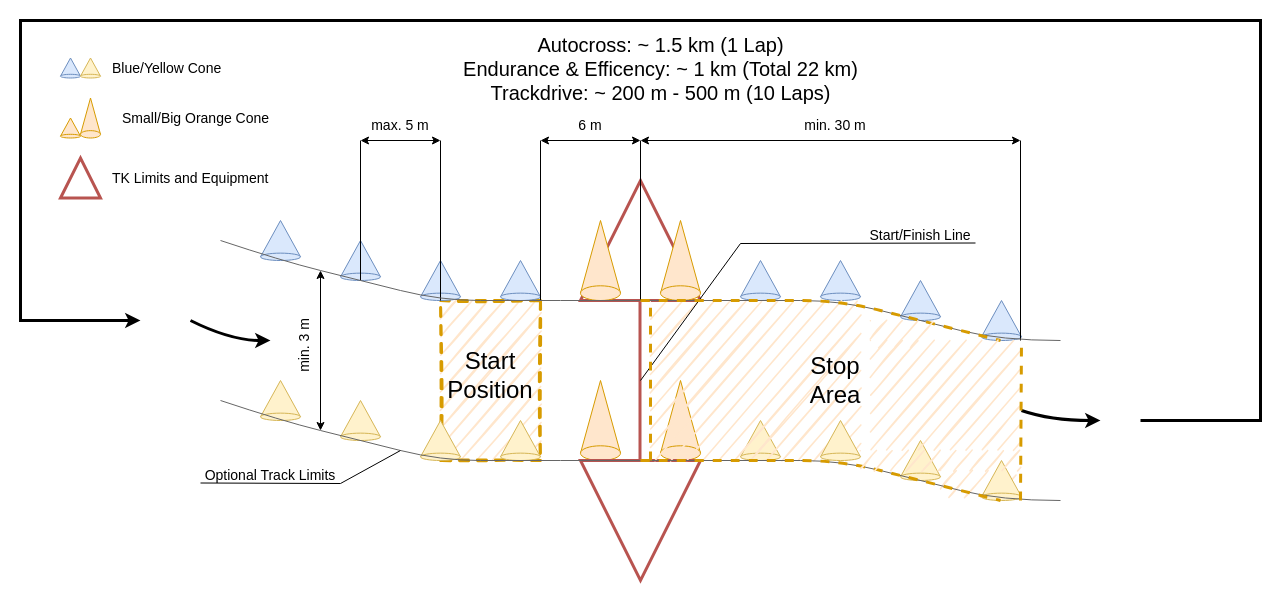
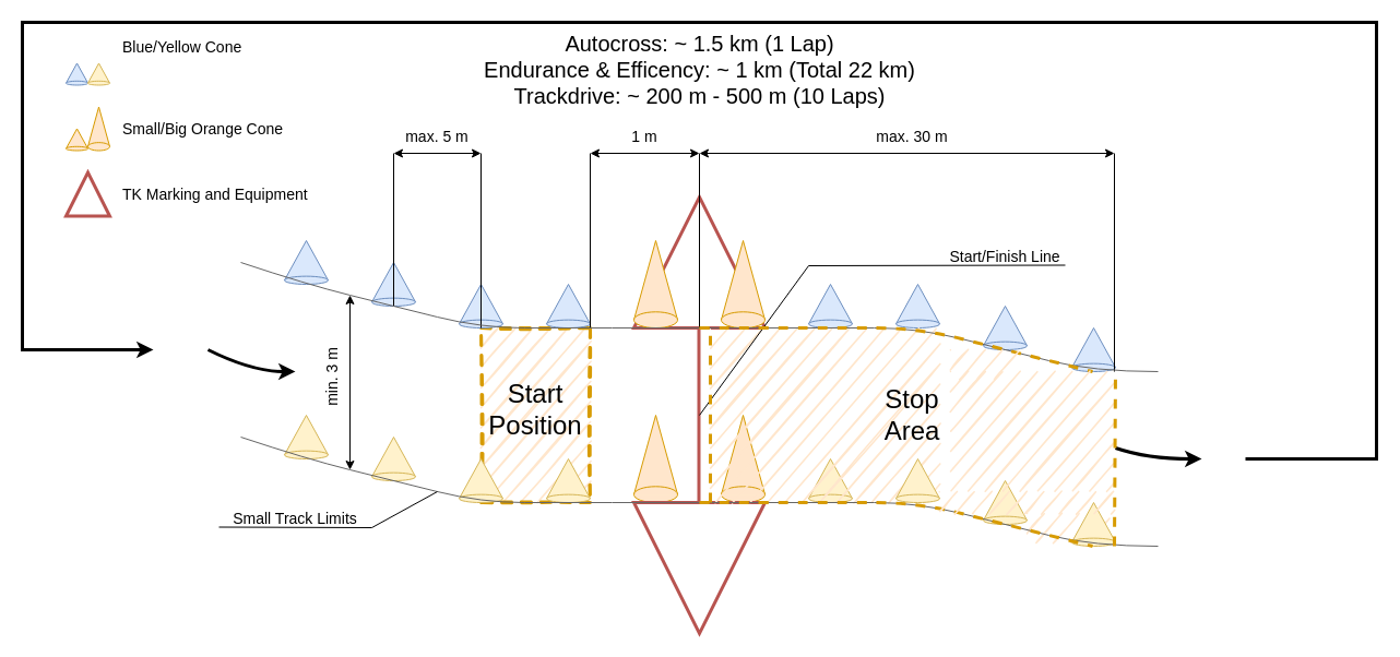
- <mxCell id="6" value="Blue/Yellow Cone" style="text;html=1;strokeColor=none;fillColor=none;align=left;verticalAlign=middle;whiteSpace=wrap;rounded=0;fontSize=14;" parent="1" vertex="1"><mxGeometry x="110" y="52.5" width="120" height="30" as="geometry" /></mxCell>
+ <mxCell id="6" value="Blue/Yellow Cone" style="text;html=1;strokeColor=none;fillColor=none;align=left;verticalAlign=middle;whiteSpace=wrap;rounded=0;fontSize=14;" parent="1" vertex="1"><mxGeometry x="110" y="27.5" width="120" height="30" as="geometry" /></mxCell>
- <mxCell id="57" value="Autocross: ~ 1.5 km (1 Lap)&lt;br style=&quot;font-size: 20px;&quot;&gt;Endurance &amp;amp; Efficency: ~ 1 km (Total 22 km)&lt;br style=&quot;font-size: 20px;&quot;&gt;Trackdrive: ~ 200 m - 500 m (10 Laps)" style="text;html=1;strokeColor=none;fillColor=none;align=center;verticalAlign=middle;whiteSpace=wrap;rounded=0;dashed=1;sketch=1;fontSize=20;" parent="1" vertex="1"><mxGeometry x="457.5" y="32.5" width="405" height="70" as="geometry" /></mxCell>
+ <mxCell id="57" value="Autocross: ~ 1.5 km (1 Lap)&lt;br style=&quot;font-size: 20px;&quot;&gt;Endurance &amp;amp; Efficency: ~ 1 km (Total 22 km)&lt;br style=&quot;font-size: 20px;&quot;&gt;Trackdrive: ~ 200 m - 500 m (10 Laps)" style="text;html=1;strokeColor=none;fillColor=none;align=center;verticalAlign=middle;whiteSpace=wrap;rounded=0;dashed=1;sketch=1;fontSize=20;" parent="1" vertex="1"><mxGeometry x="437.5" y="27.5" width="405" height="70" as="geometry" /></mxCell>
- <mxCell id="9" value="Small/Big Orange Cone" style="text;html=1;strokeColor=none;fillColor=none;align=left;verticalAlign=middle;whiteSpace=wrap;rounded=0;fontSize=14;" parent="1" vertex="1"><mxGeometry x="120" y="102.5" width="150" height="30" as="geometry" /></mxCell>
+ <mxCell id="9" value="Small/Big Orange Cone" style="text;html=1;strokeColor=none;fillColor=none;align=left;verticalAlign=middle;whiteSpace=wrap;rounded=0;fontSize=14;" parent="1" vertex="1"><mxGeometry x="110" y="102.5" width="150" height="30" as="geometry" /></mxCell>
- <mxCell id="34" value="6 m" style="text;html=1;strokeColor=none;fillColor=none;align=center;verticalAlign=middle;whiteSpace=wrap;rounded=0;dashed=1;sketch=1;fontSize=14;" parent="1" vertex="1"><mxGeometry x="560" y="110" width="60" height="30" as="geometry" /></mxCell>
+ <mxCell id="34" value="1 m" style="text;html=1;strokeColor=none;fillColor=none;align=center;verticalAlign=middle;whiteSpace=wrap;rounded=0;dashed=1;sketch=1;fontSize=14;" parent="1" vertex="1"><mxGeometry x="560" y="110" width="60" height="30" as="geometry" /></mxCell>
- <mxCell id="44" value="min. 30 m" style="text;html=1;strokeColor=none;fillColor=none;align=center;verticalAlign=middle;whiteSpace=wrap;rounded=0;dashed=1;sketch=1;fontSize=14;" parent="1" vertex="1"><mxGeometry x="800" y="110" width="70" height="30" as="geometry" /></mxCell>
+ <mxCell id="44" value="max. 30 m" style="text;html=1;strokeColor=none;fillColor=none;align=center;verticalAlign=middle;whiteSpace=wrap;rounded=0;dashed=1;sketch=1;fontSize=14;" parent="1" vertex="1"><mxGeometry x="800" y="110" width="70" height="30" as="geometry" /></mxCell>
- <mxCell id="11" value="TK Limits and Equipment" style="text;html=1;strokeColor=none;fillColor=none;align=left;verticalAlign=middle;whiteSpace=wrap;rounded=0;fontSize=14;" parent="1" vertex="1"><mxGeometry x="110" y="162.5" width="180" height="30" as="geometry" /></mxCell>
+ <mxCell id="11" value="TK Marking and Equipment" style="text;html=1;strokeColor=none;fillColor=none;align=left;verticalAlign=middle;whiteSpace=wrap;rounded=0;fontSize=14;" parent="1" vertex="1"><mxGeometry x="110" y="162.5" width="180" height="30" as="geometry" /></mxCell>
- <mxCell id="59" value="Optional Track Limits" style="text;html=1;strokeColor=none;fillColor=none;align=center;verticalAlign=middle;whiteSpace=wrap;rounded=0;dashed=1;sketch=1;fontSize=14;" parent="1" vertex="1"><mxGeometry x="200" y="460" width="140" height="30" as="geometry" /></mxCell>
+ <mxCell id="59" value="Small Track Limits" style="text;html=1;strokeColor=none;fillColor=none;align=center;verticalAlign=middle;whiteSpace=wrap;rounded=0;dashed=1;sketch=1;fontSize=14;" parent="1" vertex="1"><mxGeometry x="200" y="460" width="140" height="30" as="geometry" /></mxCell>
